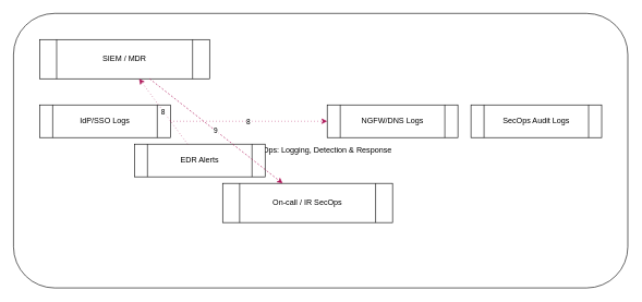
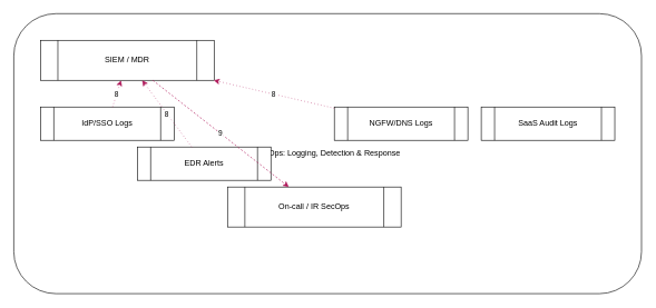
+ <mxCell id="11" edge="1" parent="1" source="6" target="3" value="8" style="dashed=1;dashPattern=1 4;endArrow=classic;strokeColor=#ad1457;"><mxGeometry relative="1" as="geometry" /></mxCell>
- <mxCell id="9" edge="1" parent="1" source="4" target="6" value="8" style="dashed=1;dashPattern=1 4;endArrow=classic;strokeColor=#ad1457;"><mxGeometry relative="1" as="geometry" /></mxCell>
+ <mxCell id="9" edge="1" parent="1" source="4" target="3" value="8" style="dashed=1;dashPattern=1 4;endArrow=classic;strokeColor=#ad1457;"><mxGeometry relative="1" as="geometry" /></mxCell>
- <mxCell id="7" value="SecOps Audit Logs" style="shape=process;whiteSpace=wrap;html=1;strokeColor:#6a1b9a;fillColor:#ead7f7;" vertex="1" parent="1"><mxGeometry x="720" y="160" width="200" height="50" as="geometry" /></mxCell>
+ <mxCell id="7" value="SaaS Audit Logs" style="shape=process;whiteSpace=wrap;html=1;strokeColor:#6a1b9a;fillColor:#ead7f7;" vertex="1" parent="1"><mxGeometry x="720" y="160" width="200" height="50" as="geometry" /></mxCell>
